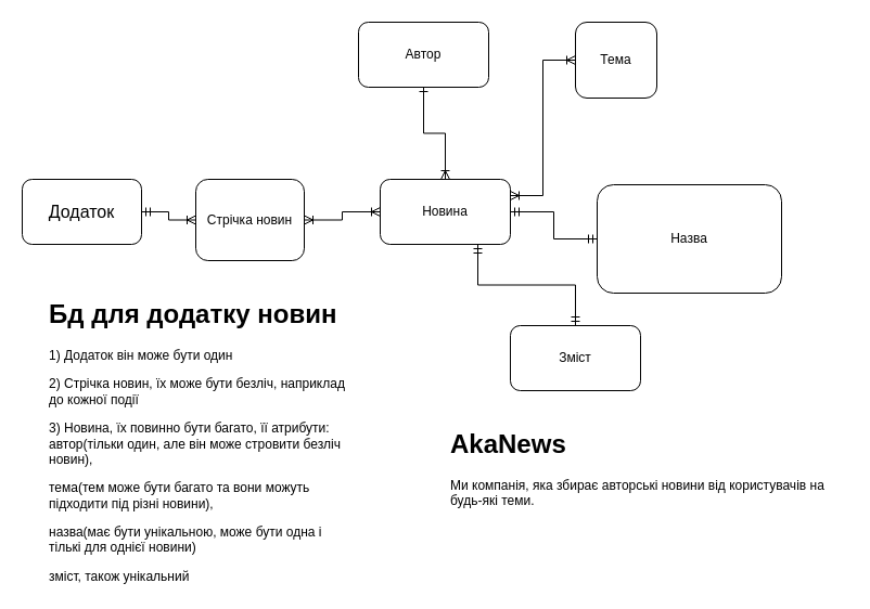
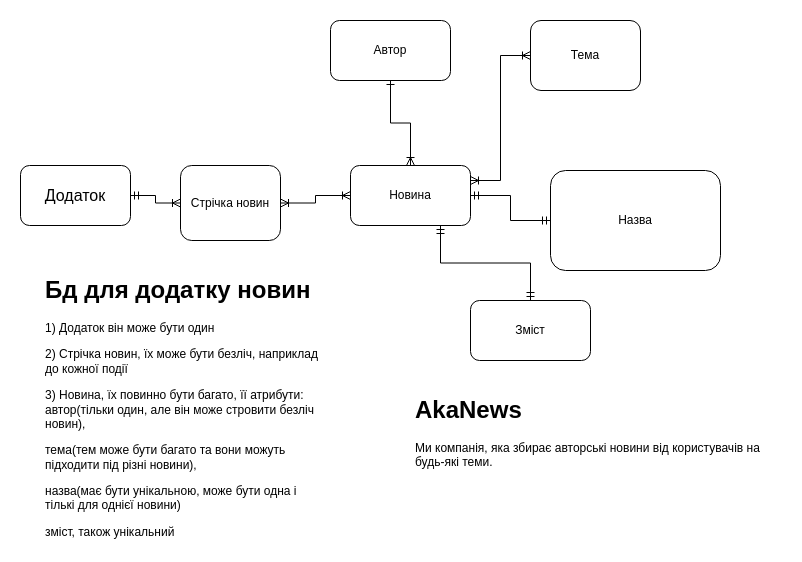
- <mxCell id="10" value="Тема" style="rounded=1;whiteSpace=wrap;html=1;" vertex="1" parent="1"><mxGeometry x="530" y="20" width="75" height="70" as="geometry" /></mxCell>
+ <mxCell id="10" value="Тема" style="rounded=1;whiteSpace=wrap;html=1;" vertex="1" parent="1"><mxGeometry x="530" y="20" width="110" height="70" as="geometry" /></mxCell>
